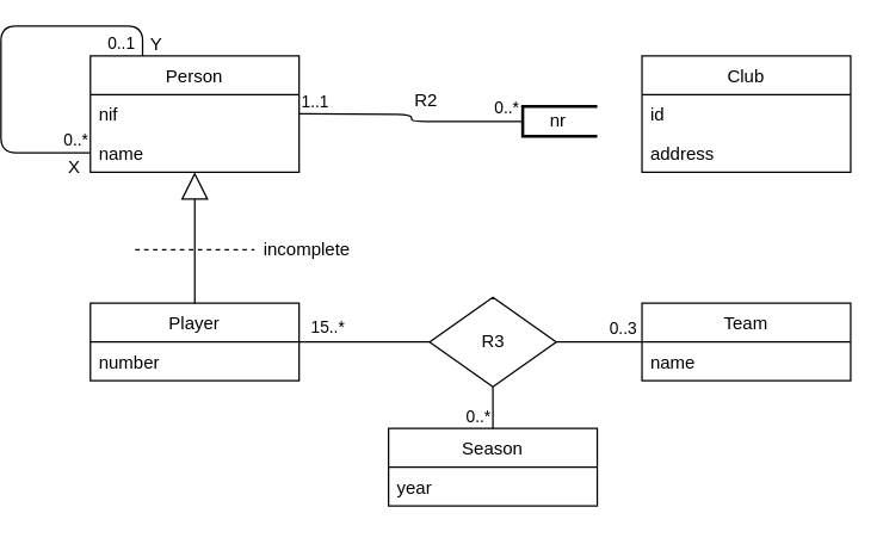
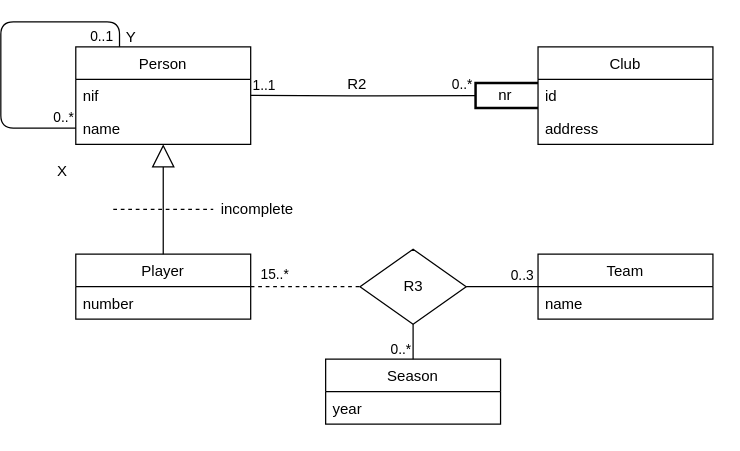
- <mxCell id="14" value="&amp;nbsp; &amp;nbsp; &amp;nbsp;nr" style="strokeWidth=2;html=1;shape=mxgraph.flowchart.annotation_1;align=left;pointerEvents=1;" parent="1" vertex="1"><mxGeometry x="331" y="71" width="50" height="20" as="geometry" /></mxCell>
+ <mxCell id="14" value="&amp;nbsp; &amp;nbsp; &amp;nbsp;nr" style="strokeWidth=2;html=1;shape=mxgraph.flowchart.annotation_1;align=left;pointerEvents=1;" parent="1" vertex="1"><mxGeometry x="361" y="66" width="50" height="20" as="geometry" /></mxCell>
- <mxCell id="32" value="X" style="text;html=1;align=center;verticalAlign=middle;resizable=0;points=[];autosize=1;strokeColor=none;" vertex="1" parent="1"><mxGeometry x="20" y="102" width="20" height="20" as="geometry" /></mxCell>
+ <mxCell id="32" value="X" style="text;html=1;align=center;verticalAlign=middle;resizable=0;points=[];autosize=1;strokeColor=none;" vertex="1" parent="1"><mxGeometry x="20" y="127" width="20" height="20" as="geometry" /></mxCell>
- <mxCell id="23" value="" style="endArrow=none;html=1;edgeStyle=orthogonalEdgeStyle;entryX=0;entryY=0.5;entryDx=0;entryDy=0;exitX=1;exitY=0.5;exitDx=0;exitDy=0;" edge="1" parent="1" source="27" target="20"><mxGeometry relative="1" as="geometry"><mxPoint x="241" y="157" as="sourcePoint" /><mxPoint x="261" y="239" as="targetPoint" /><Array as="points" /></mxGeometry></mxCell>
+ <mxCell id="23" value="" style="endArrow=none;html=1;edgeStyle=orthogonalEdgeStyle;entryX=0;entryY=0.5;entryDx=0;entryDy=0;exitX=1;exitY=0.5;exitDx=0;exitDy=0;dashed=1;" edge="1" parent="1" source="27" target="20"><mxGeometry relative="1" as="geometry"><mxPoint x="241" y="157" as="sourcePoint" /><mxPoint x="261" y="239" as="targetPoint" /><Array as="points" /></mxGeometry></mxCell>
